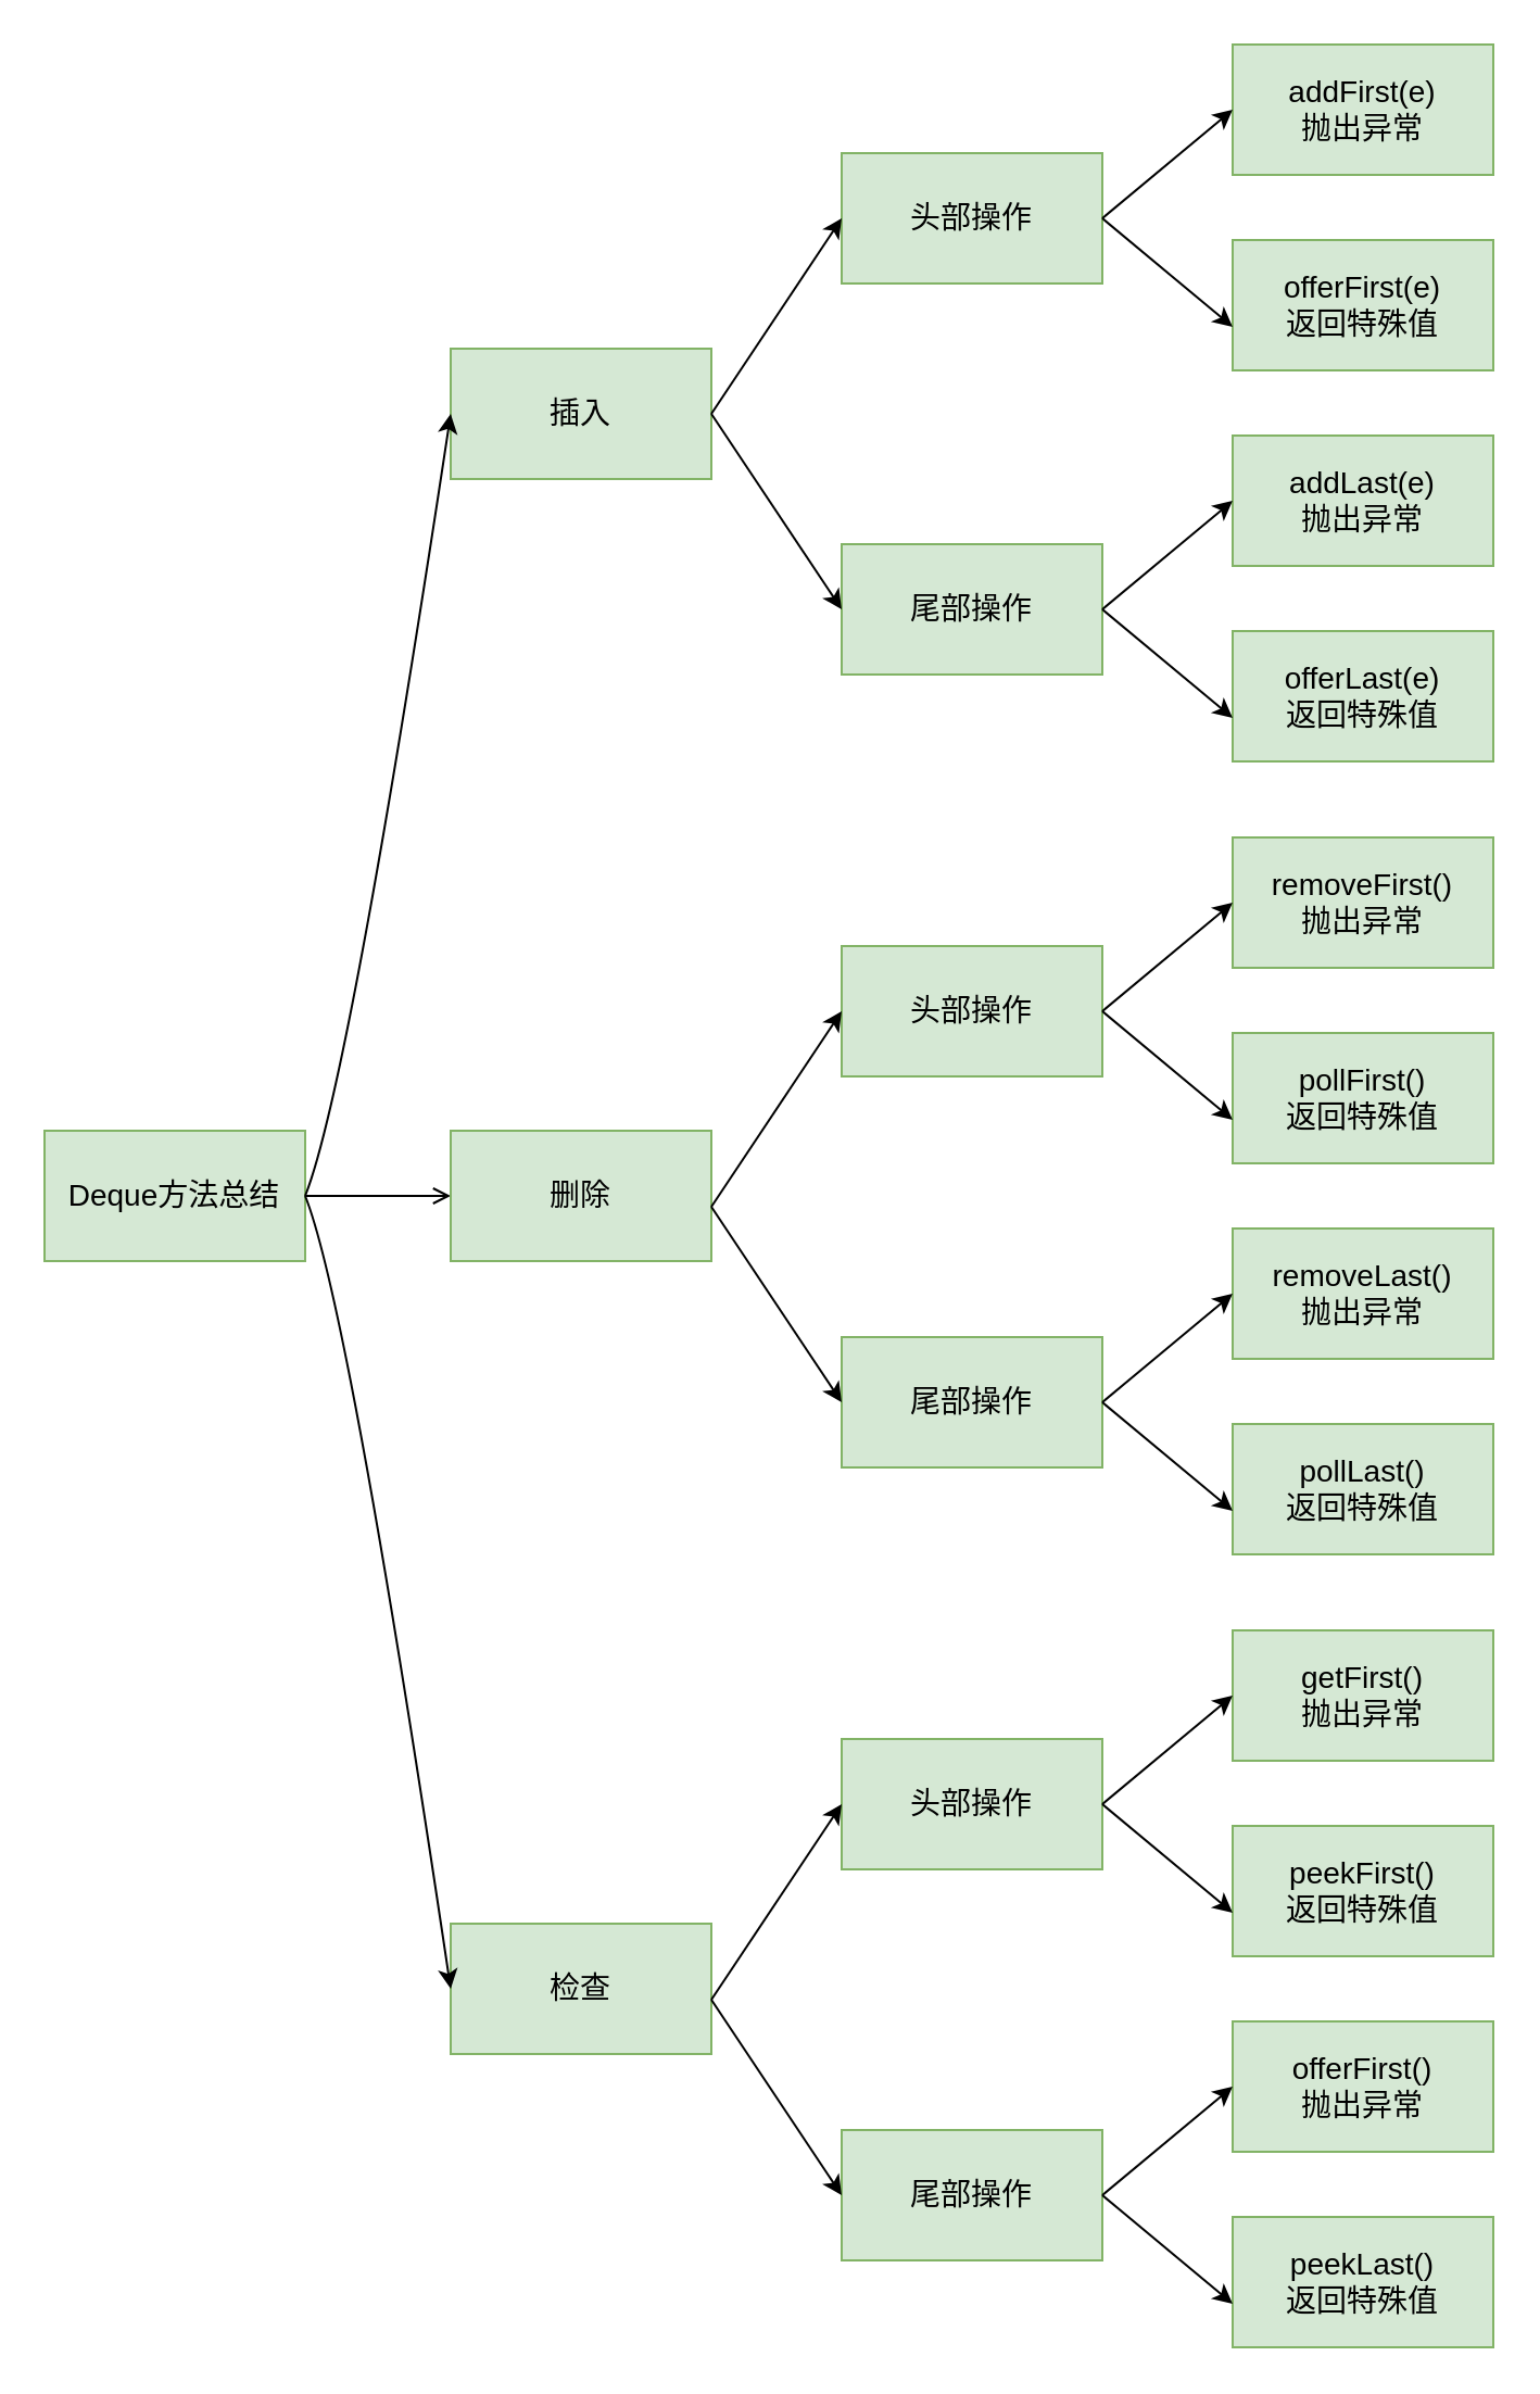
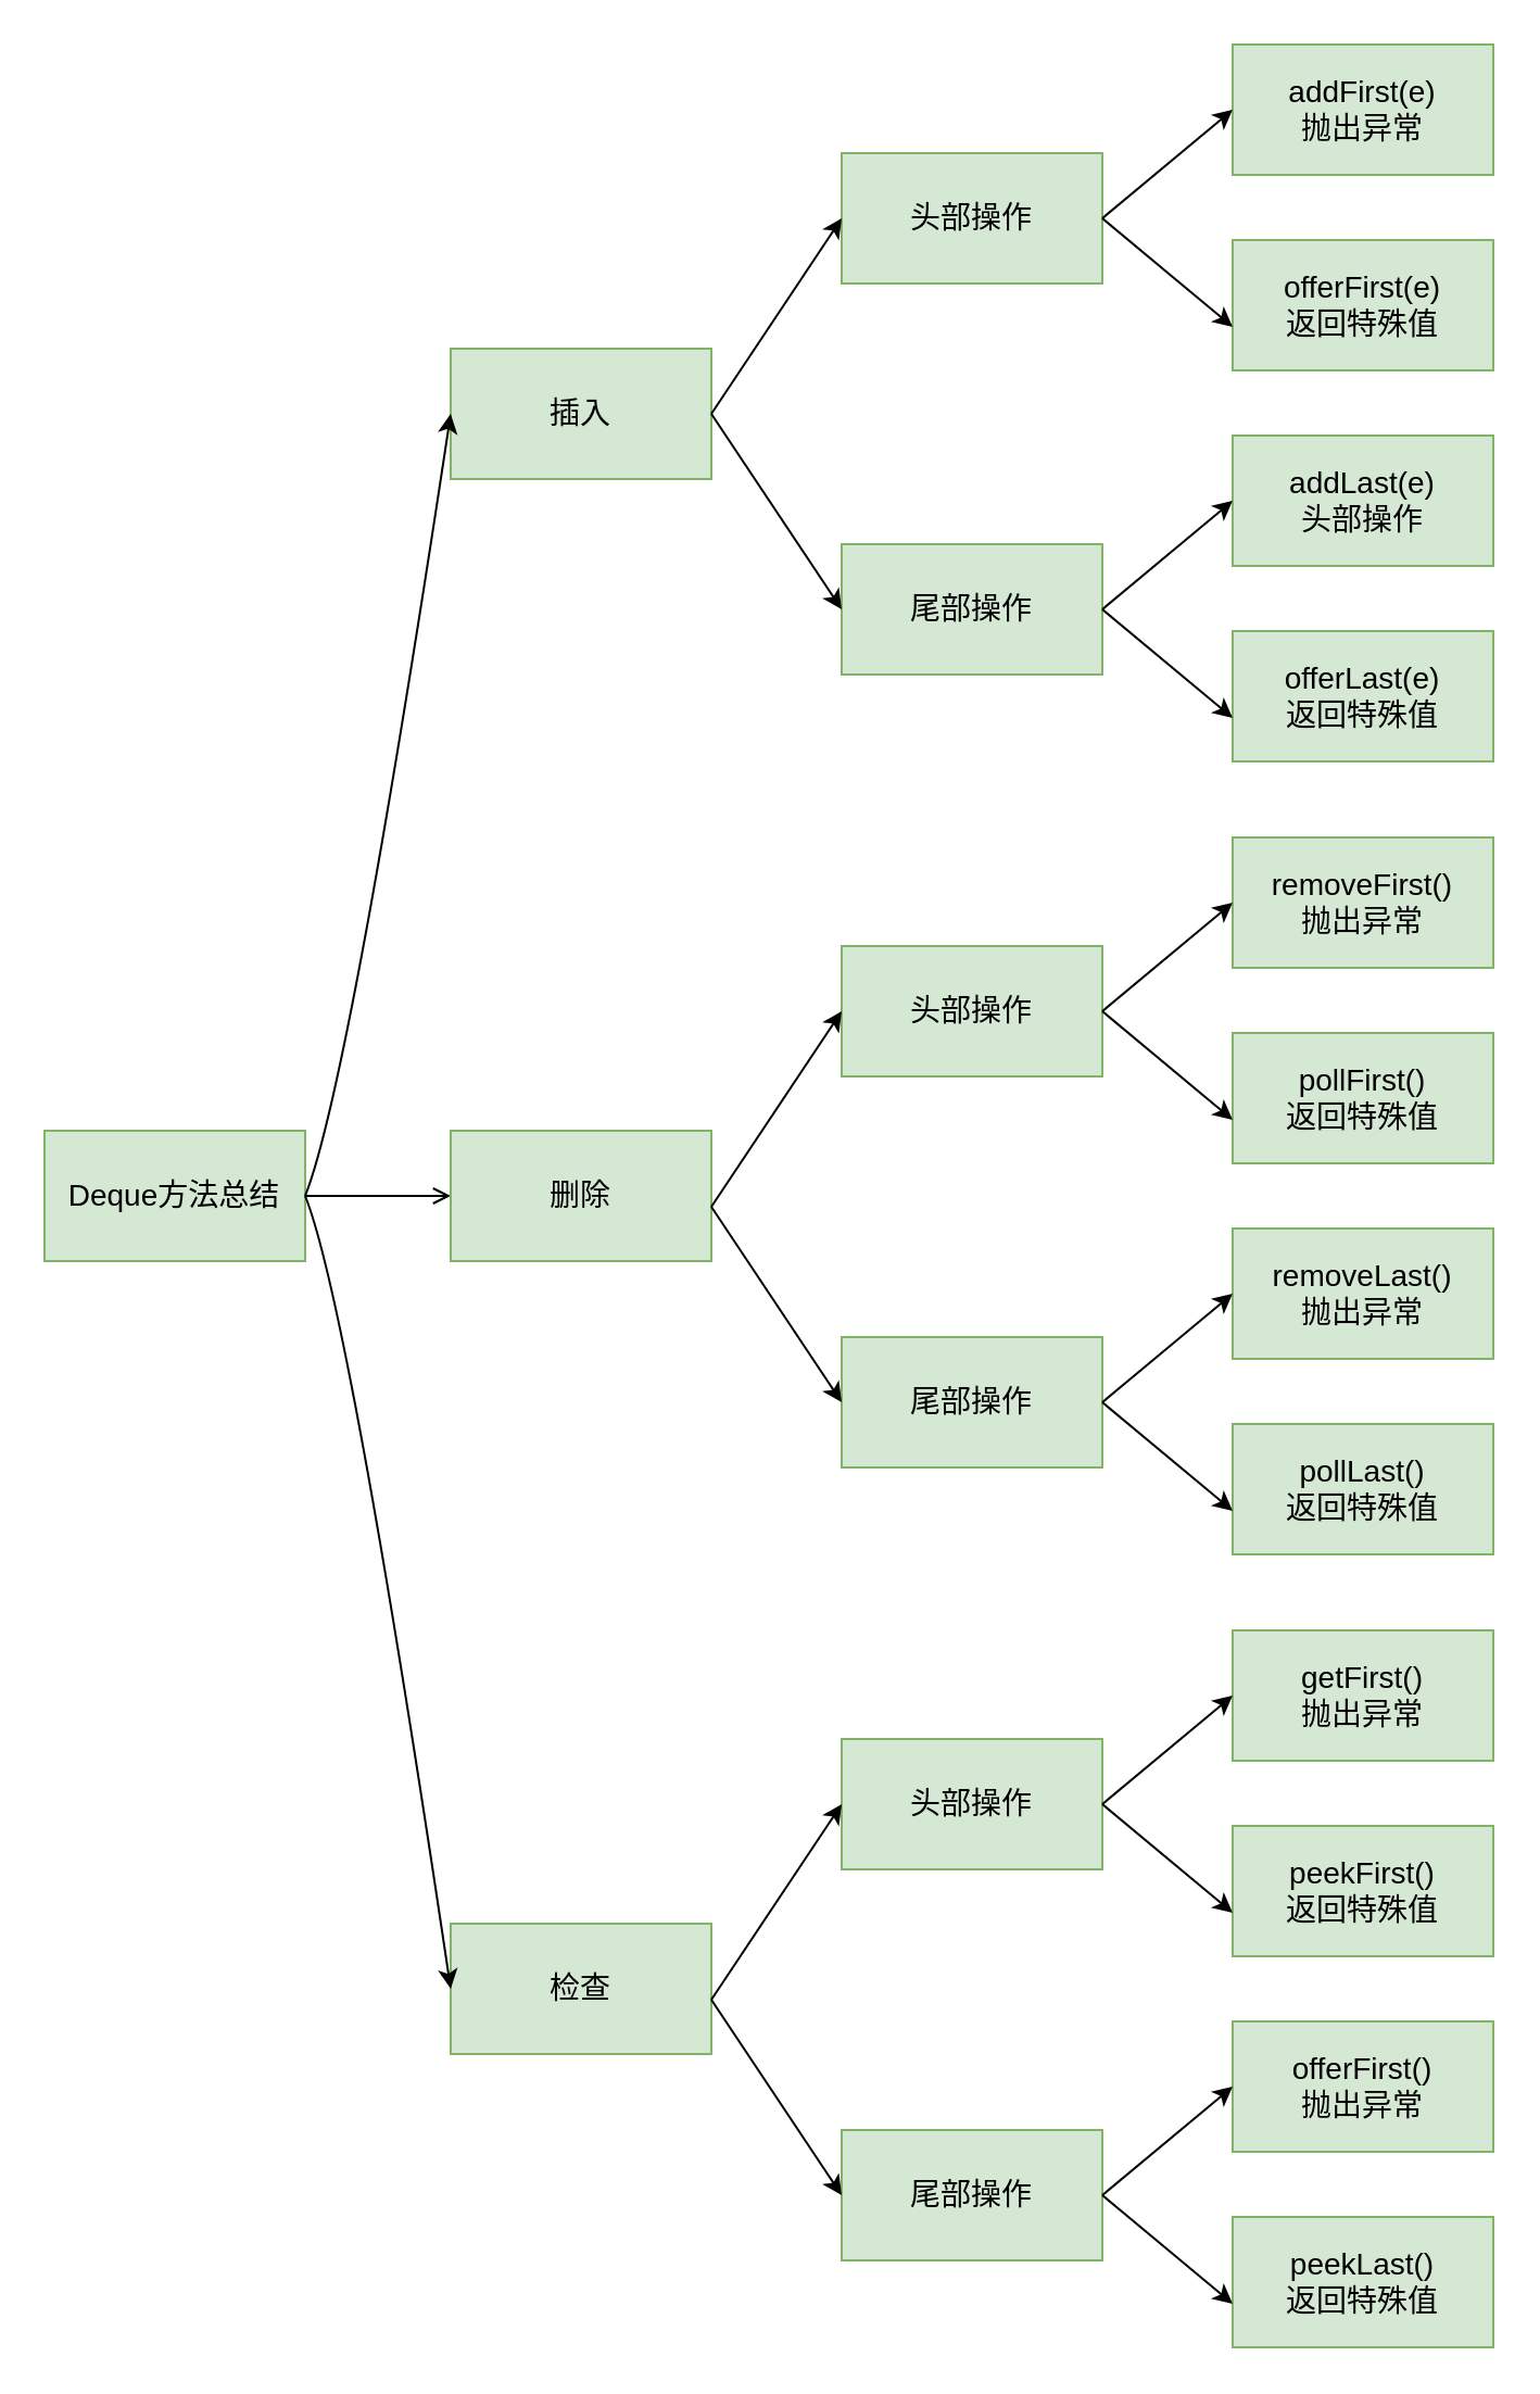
- <mxCell id="15" value="&lt;div style=&quot;font-size: 14px;&quot;&gt;addLast(e)&lt;/div&gt;&lt;div style=&quot;font-size: 14px;&quot;&gt;抛出异常&lt;br style=&quot;font-size: 14px;&quot;&gt;&lt;/div&gt;" style="rounded=0;whiteSpace=wrap;html=1;fontSize=14;fillColor=#d5e8d4;strokeColor=#82b366;" vertex="1" parent="1"><mxGeometry x="567" y="200" width="120" height="60" as="geometry" /></mxCell>
+ <mxCell id="15" value="&lt;div style=&quot;font-size: 14px;&quot;&gt;addLast(e)&lt;/div&gt;&lt;div style=&quot;font-size: 14px;&quot;&gt;头部操作&lt;br style=&quot;font-size: 14px;&quot;&gt;&lt;/div&gt;" style="rounded=0;whiteSpace=wrap;html=1;fontSize=14;fillColor=#d5e8d4;strokeColor=#82b366;" vertex="1" parent="1"><mxGeometry x="567" y="200" width="120" height="60" as="geometry" /></mxCell>
